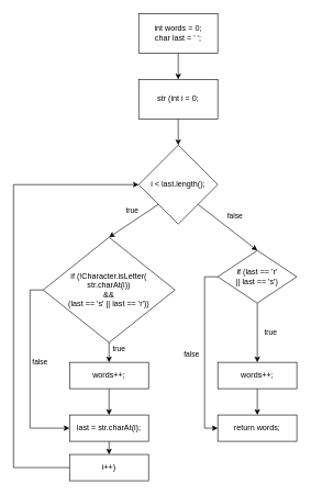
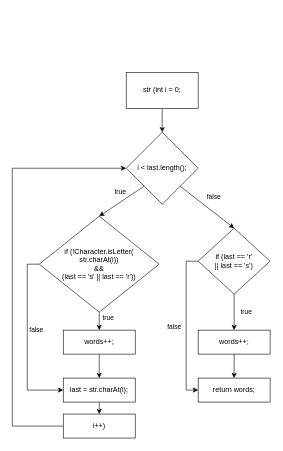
- <mxCell id="3" value="&lt;div&gt;int words = 0;&lt;/div&gt;&lt;div&gt;char last = ' ';&lt;br&gt;&lt;/div&gt;" style="rounded=0;whiteSpace=wrap;html=1;" parent="1" vertex="1"><mxGeometry x="210" y="20" width="120" height="60" as="geometry" /></mxCell>
- <mxCell id="2" value="" style="edgeStyle=orthogonalEdgeStyle;rounded=0;orthogonalLoop=1;jettySize=auto;html=1;" parent="1" source="3" target="5" edge="1"><mxGeometry relative="1" as="geometry" /></mxCell>
- <mxCell id="12" value="&lt;div&gt;if (last == 'r'&lt;/div&gt;&lt;div&gt;|| last == 's')&lt;br&gt;&lt;/div&gt;" style="rhombus;whiteSpace=wrap;html=1;rounded=0;shadow=0;glass=0;comic=0;" parent="1" vertex="1"><mxGeometry x="330" y="380" width="120" height="80" as="geometry" /></mxCell>
+ <mxCell id="12" value="&lt;div&gt;if (last == 'r'&lt;/div&gt;&lt;div&gt;|| last == 's')&lt;br&gt;&lt;/div&gt;" style="rhombus;whiteSpace=wrap;html=1;rounded=0;shadow=0;glass=0;comic=0;" parent="1" vertex="1"><mxGeometry x="330" y="380" width="120" height="110" as="geometry" /></mxCell>
